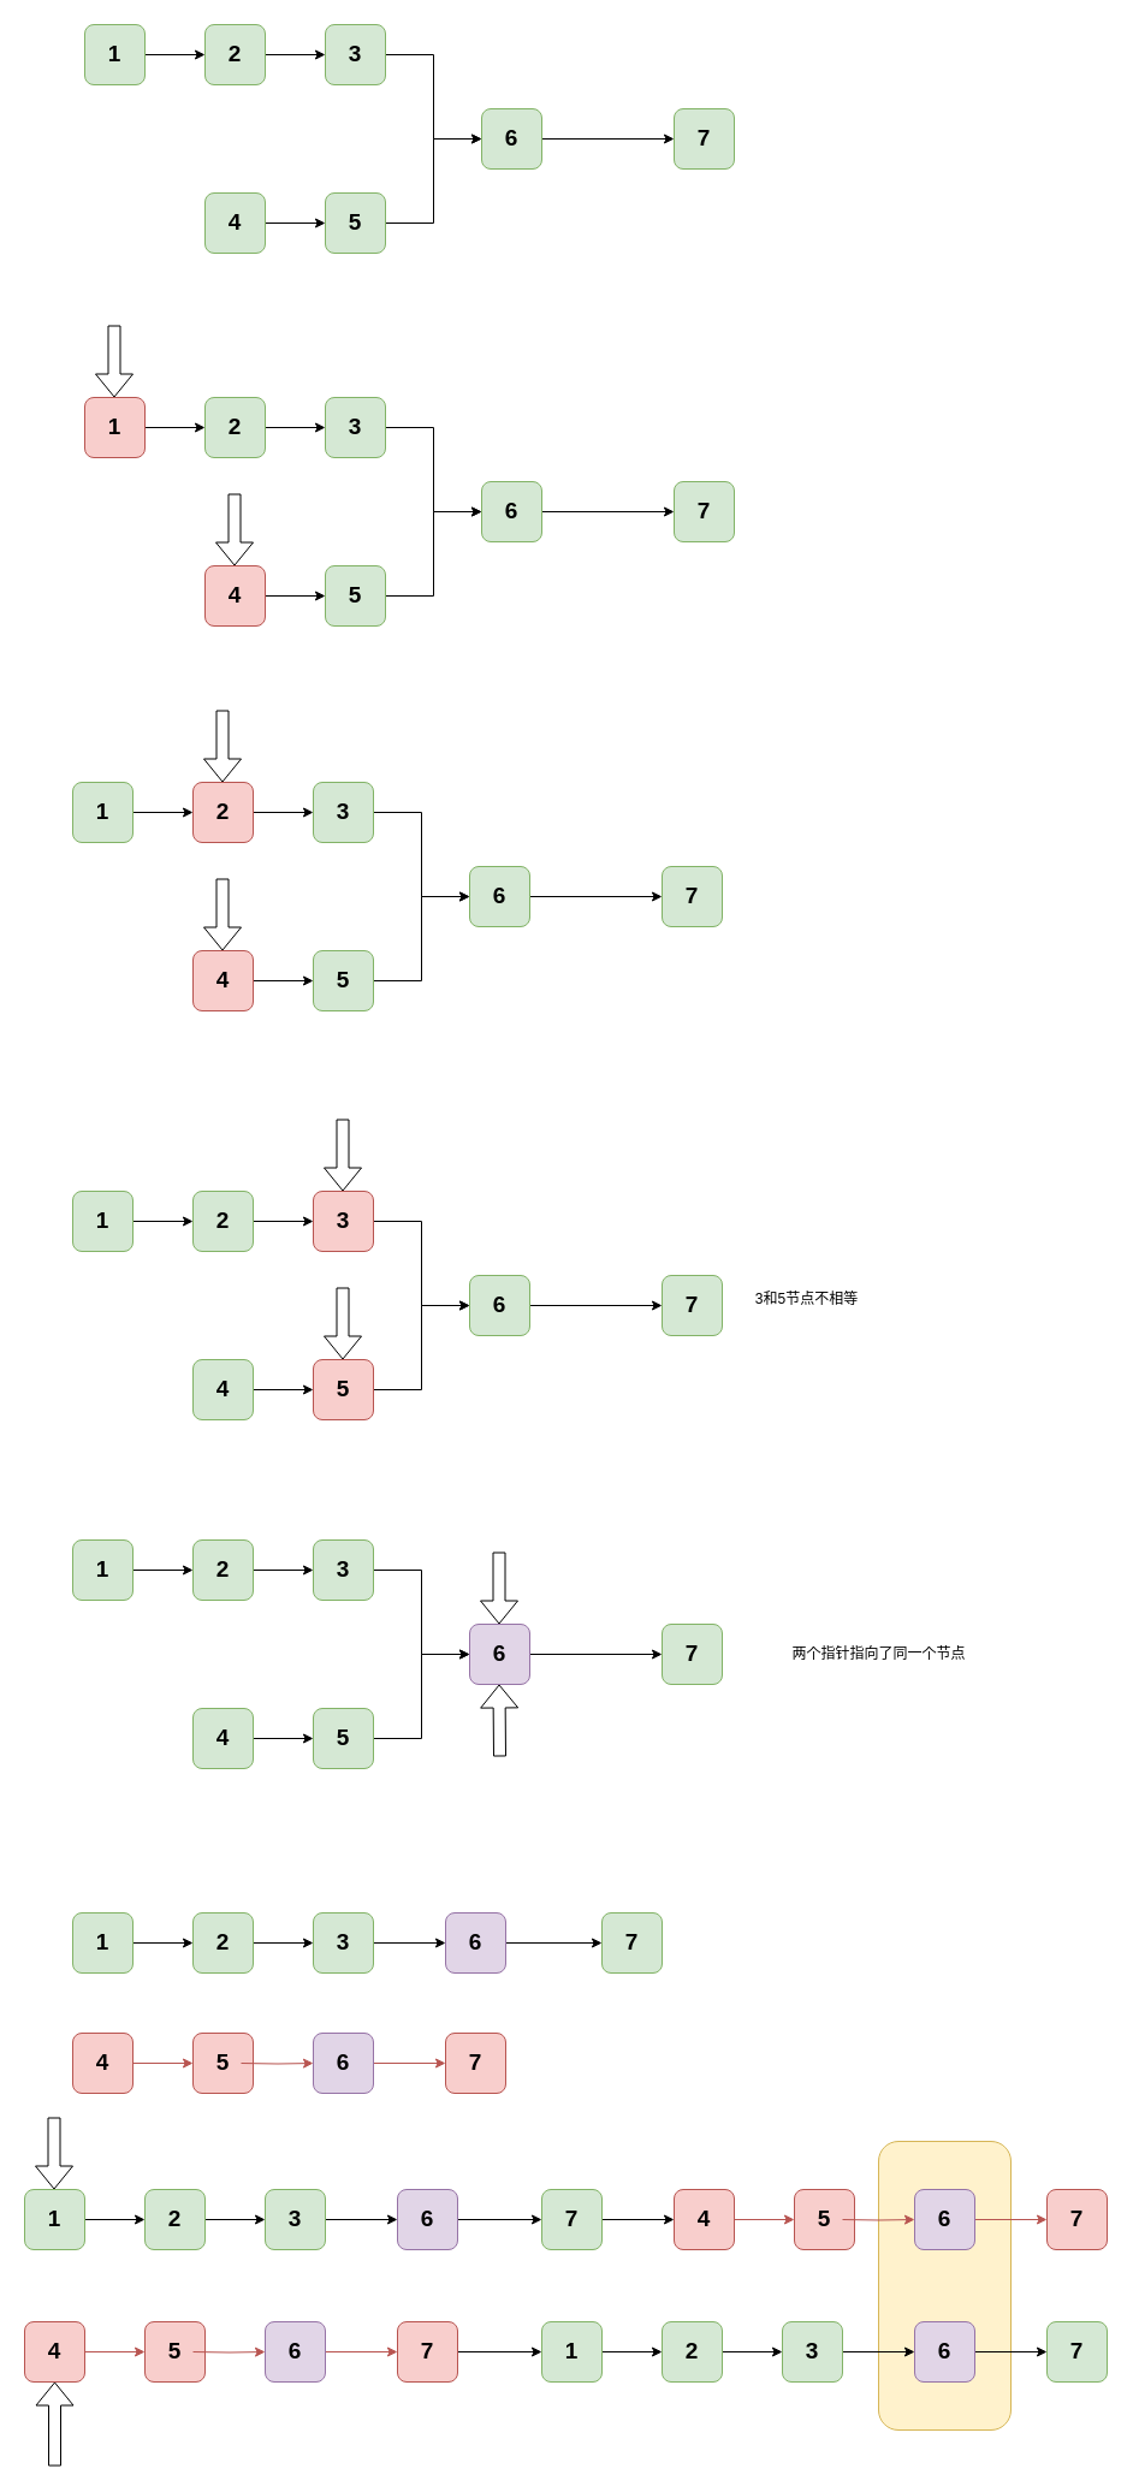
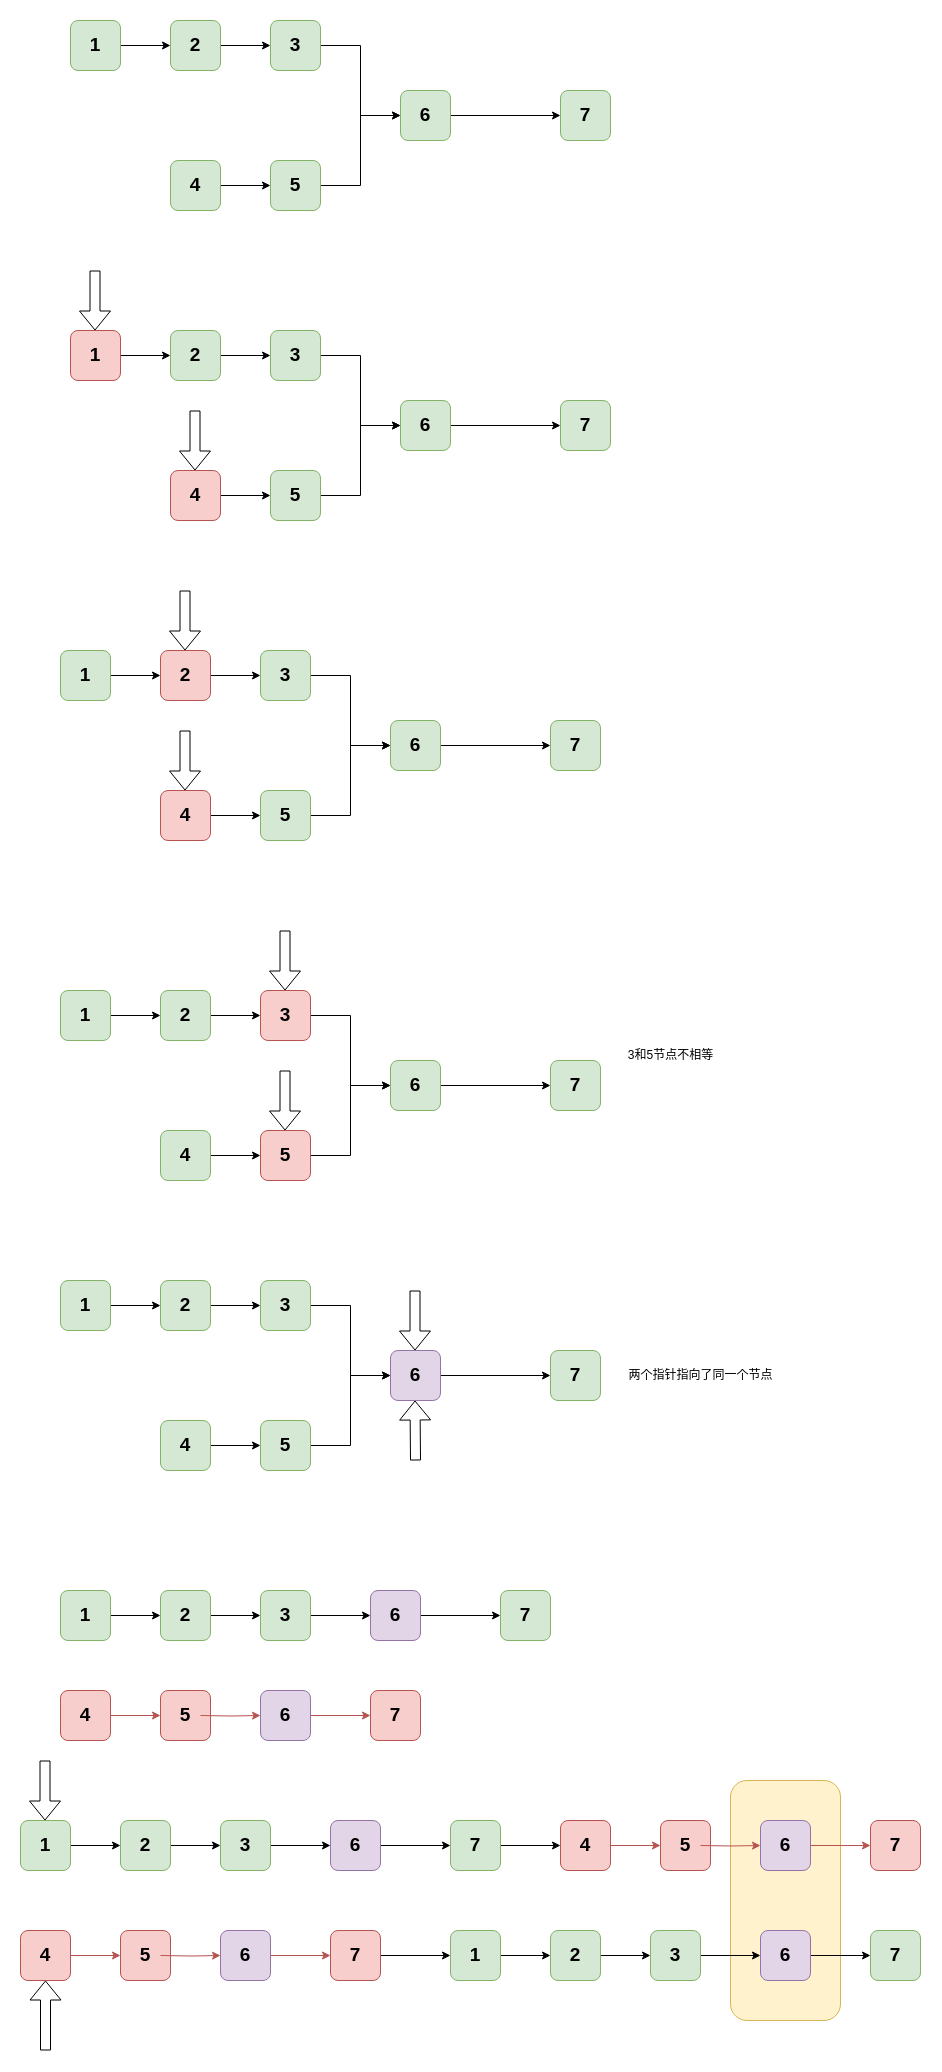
- <mxCell id="76" value="3和5节点不相等" style="text;html=1;align=center;verticalAlign=middle;resizable=0;points=[];autosize=1;" vertex="1" parent="1"><mxGeometry x="620" y="1070" width="100" height="20" as="geometry" /></mxCell>
+ <mxCell id="76" value="3和5节点不相等" style="text;html=1;align=center;verticalAlign=middle;resizable=0;points=[];autosize=1;" vertex="1" parent="1"><mxGeometry x="620" y="1045" width="100" height="20" as="geometry" /></mxCell>
- <mxCell id="77" value="两个指针指向了同一个节点" style="text;html=1;align=center;verticalAlign=middle;resizable=0;points=[];autosize=1;" vertex="1" parent="1"><mxGeometry x="650" y="1365" width="160" height="20" as="geometry" /></mxCell>
+ <mxCell id="77" value="两个指针指向了同一个节点" style="text;html=1;align=center;verticalAlign=middle;resizable=0;points=[];autosize=1;" vertex="1" parent="1"><mxGeometry x="620" y="1365" width="160" height="20" as="geometry" /></mxCell>
